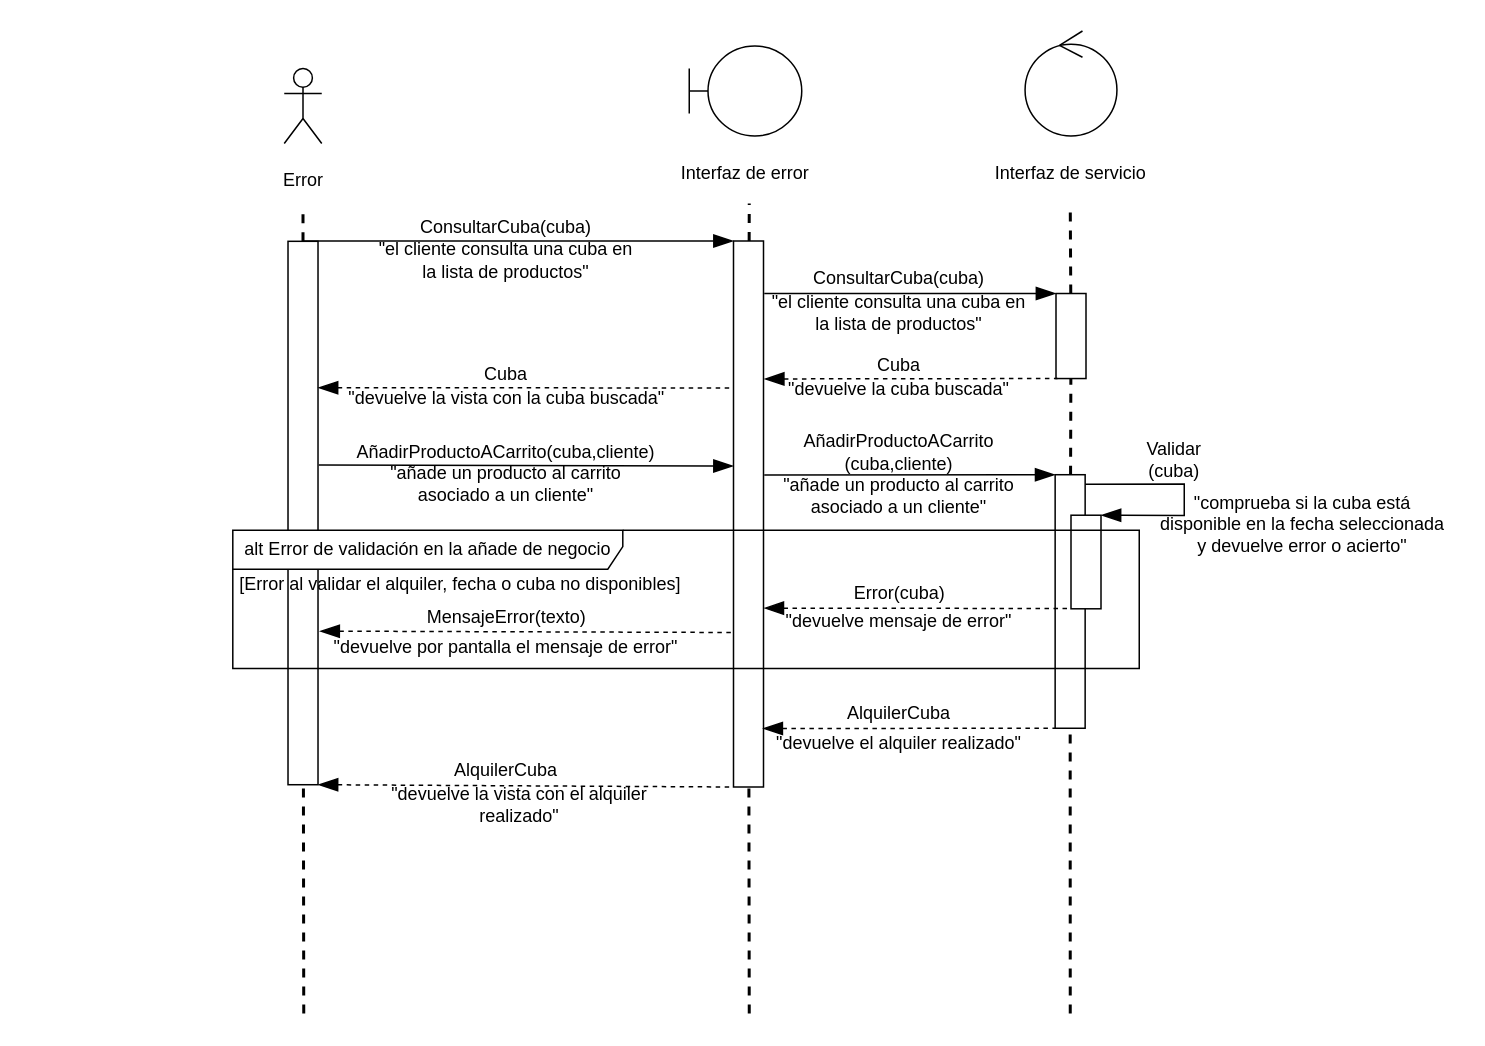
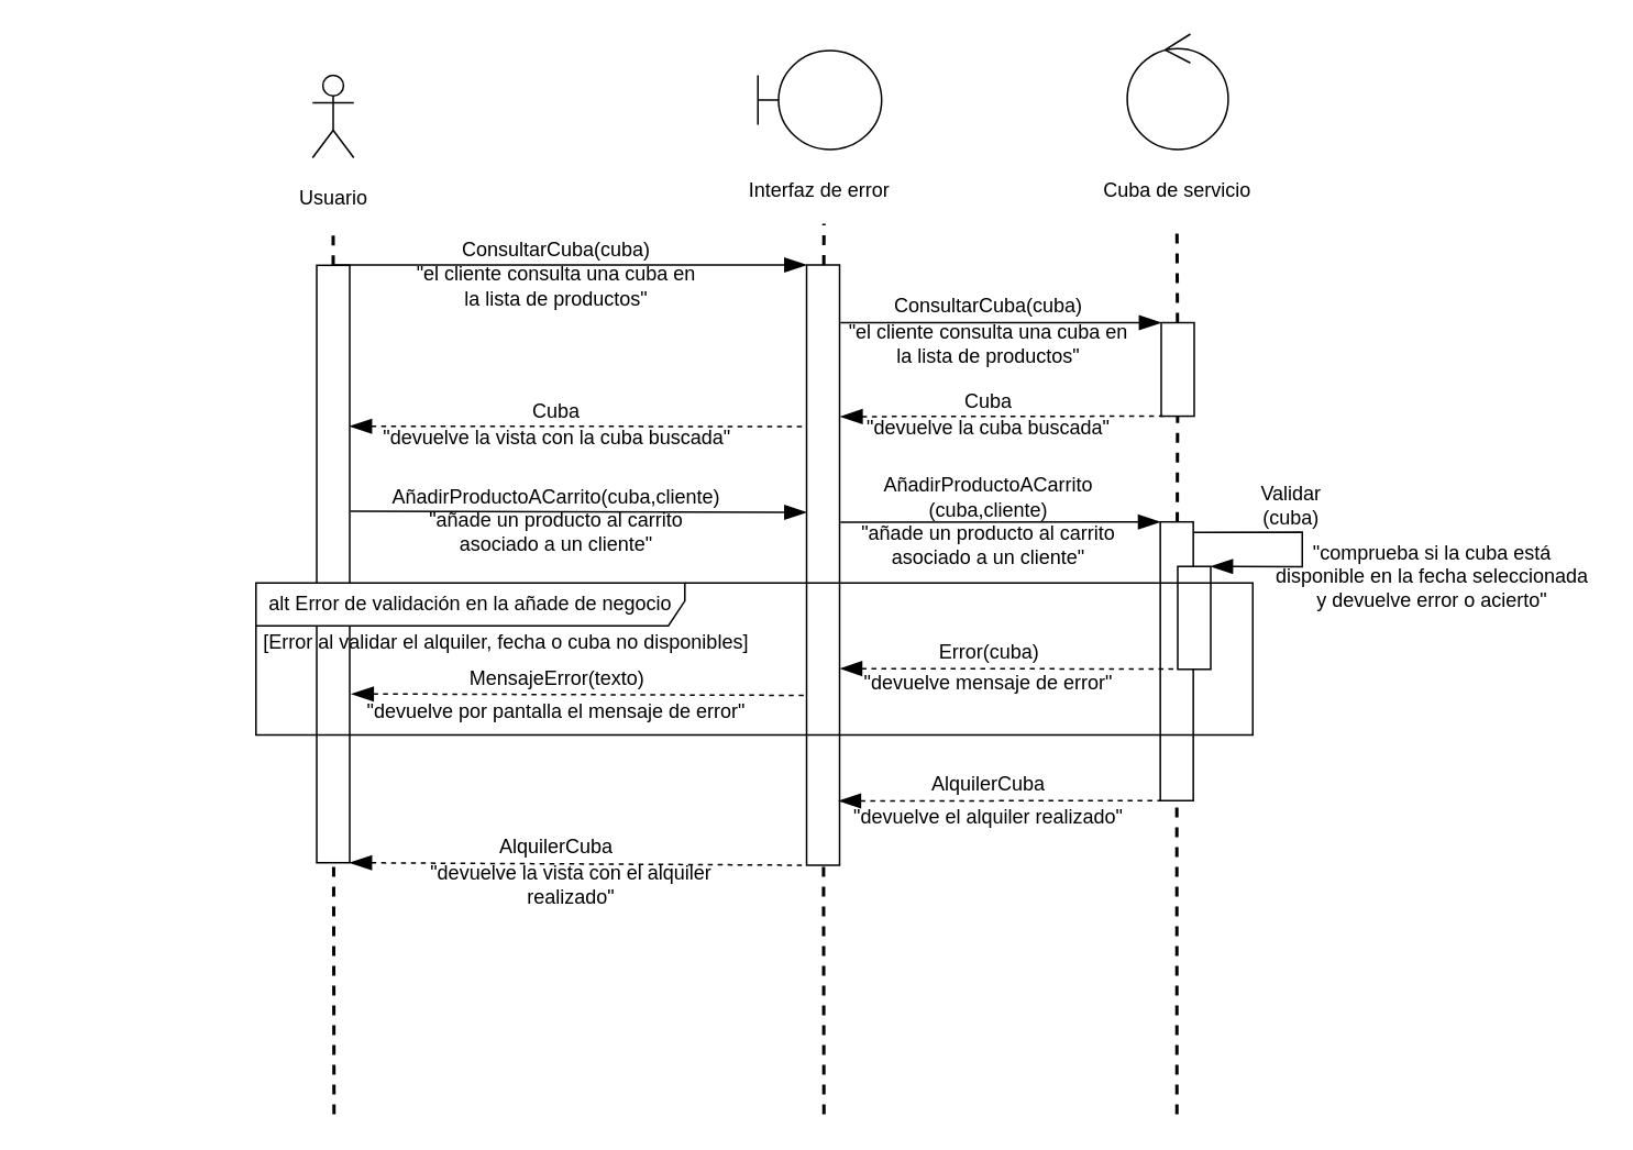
- <mxCell id="4" value="Interfaz de servicio" style="text;html=1;strokeColor=none;fillColor=none;align=center;verticalAlign=middle;whiteSpace=wrap;rounded=0;fontColor=none;" parent="2" vertex="1"><mxGeometry y="85" width="109" height="20" as="geometry" /></mxCell>
+ <mxCell id="4" value="Cuba de servicio" style="text;html=1;strokeColor=none;fillColor=none;align=center;verticalAlign=middle;whiteSpace=wrap;rounded=0;fontColor=none;" parent="2" vertex="1"><mxGeometry y="85" width="109" height="20" as="geometry" /></mxCell>
- <mxCell id="12" value="Error" style="text;html=1;strokeColor=none;fillColor=none;align=center;verticalAlign=middle;whiteSpace=wrap;rounded=0;fontColor=none;" parent="10" vertex="1"><mxGeometry y="65" width="40" height="20" as="geometry" /></mxCell>
+ <mxCell id="12" value="Usuario" style="text;html=1;strokeColor=none;fillColor=none;align=center;verticalAlign=middle;whiteSpace=wrap;rounded=0;fontColor=none;" parent="10" vertex="1"><mxGeometry y="65" width="40" height="20" as="geometry" /></mxCell>
